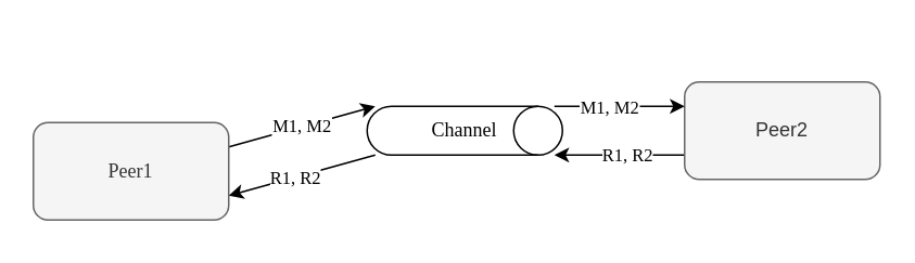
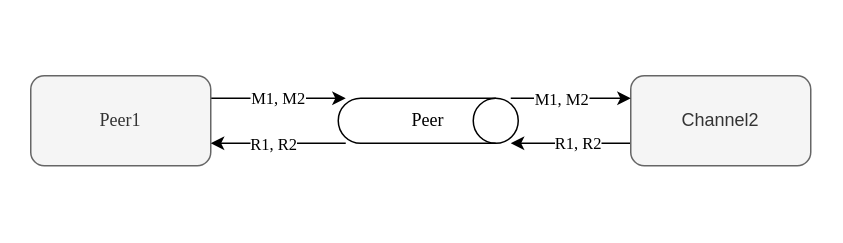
- <mxCell id="12" value="Channel" style="text;html=1;strokeColor=none;fillColor=none;align=center;verticalAlign=middle;whiteSpace=wrap;rounded=0;fontFamily=Fira Code Retina;" vertex="1" parent="1"><mxGeometry x="230" y="65" width="110" height="30" as="geometry" /></mxCell>
+ <mxCell id="12" value="Peer" style="text;html=1;strokeColor=none;fillColor=none;align=center;verticalAlign=middle;whiteSpace=wrap;rounded=0;fontFamily=Fira Code Retina;" vertex="1" parent="1"><mxGeometry x="230" y="65" width="110" height="30" as="geometry" /></mxCell>
- <mxCell id="6" value="Peer2" style="rounded=1;whiteSpace=wrap;html=1;fillColor=#f5f5f5;fontColor=#333333;strokeColor=#666666;" vertex="1" parent="1"><mxGeometry x="420" y="50" width="120" height="60" as="geometry" /></mxCell>
+ <mxCell id="6" value="Channel2" style="rounded=1;whiteSpace=wrap;html=1;fillColor=#f5f5f5;fontColor=#333333;strokeColor=#666666;" vertex="1" parent="1"><mxGeometry x="420" y="50" width="120" height="60" as="geometry" /></mxCell>
- <mxCell id="3" value="Peer1" style="rounded=1;whiteSpace=wrap;html=1;fontFamily=Fira Code Retina;fillColor=#f5f5f5;fontColor=#333333;strokeColor=#666666;" vertex="1" parent="1"><mxGeometry x="20" y="75" width="120" height="60" as="geometry" /></mxCell>
+ <mxCell id="3" value="Peer1" style="rounded=1;whiteSpace=wrap;html=1;fontFamily=Fira Code Retina;fillColor=#f5f5f5;fontColor=#333333;strokeColor=#666666;" vertex="1" parent="1"><mxGeometry x="20" y="50" width="120" height="60" as="geometry" /></mxCell>
